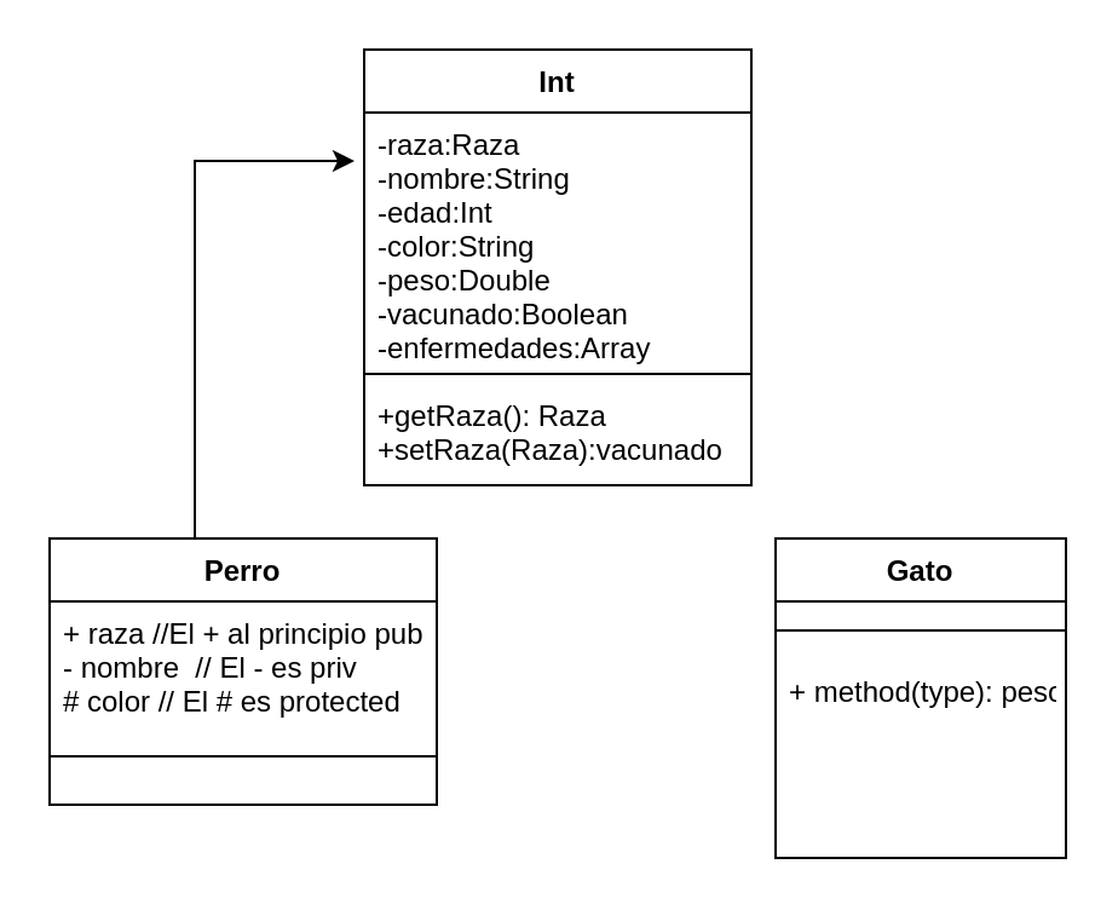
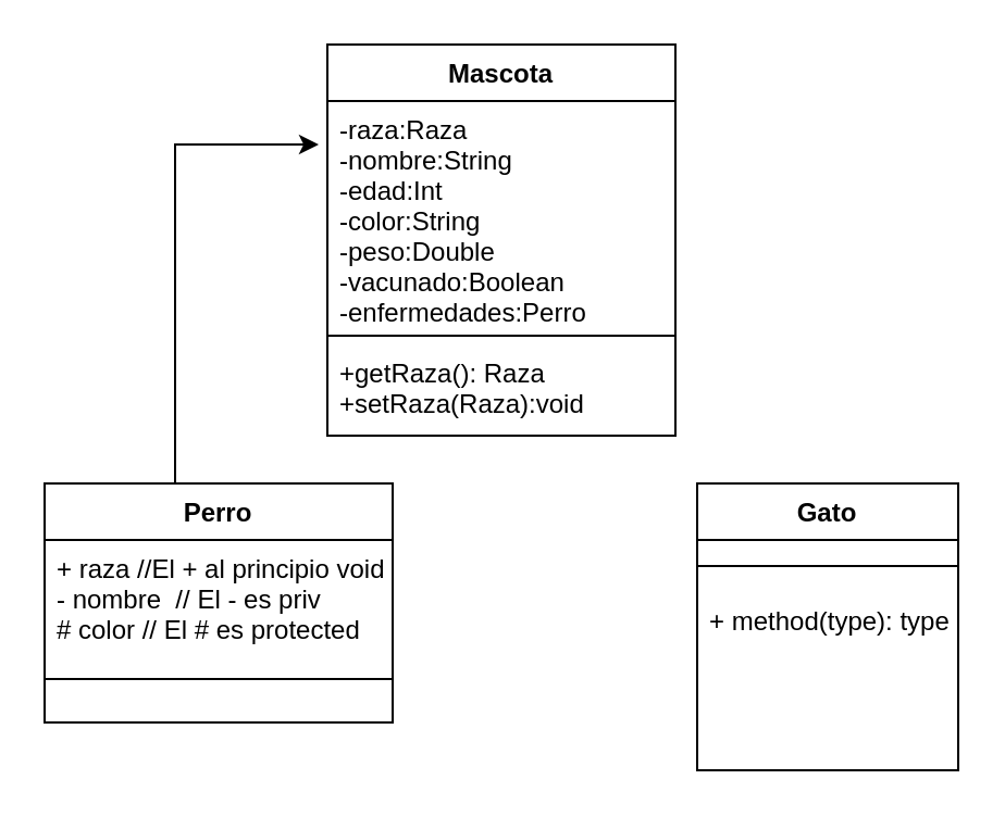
- <mxCell id="9" value="Int" style="swimlane;fontStyle=1;align=center;verticalAlign=top;childLayout=stackLayout;horizontal=1;startSize=26;horizontalStack=0;resizeParent=1;resizeParentMax=0;resizeLast=0;collapsible=1;marginBottom=0;" parent="1" vertex="1"><mxGeometry x="150" y="20" width="160" height="180" as="geometry" /></mxCell>
+ <mxCell id="9" value="Mascota" style="swimlane;fontStyle=1;align=center;verticalAlign=top;childLayout=stackLayout;horizontal=1;startSize=26;horizontalStack=0;resizeParent=1;resizeParentMax=0;resizeLast=0;collapsible=1;marginBottom=0;" parent="1" vertex="1"><mxGeometry x="150" y="20" width="160" height="180" as="geometry" /></mxCell>
- <mxCell id="10" value="-raza:Raza&#10;-nombre:String&#10;-edad:Int&#10;-color:String &#10;-peso:Double&#10;-vacunado:Boolean&#10;-enfermedades:Array" style="text;strokeColor=none;fillColor=none;align=left;verticalAlign=top;spacingLeft=4;spacingRight=4;overflow=hidden;rotatable=0;points=[[0,0.5],[1,0.5]];portConstraint=eastwest;" parent="9" vertex="1"><mxGeometry y="26" width="160" height="104" as="geometry" /></mxCell>
+ <mxCell id="10" value="-raza:Raza&#10;-nombre:String&#10;-edad:Int&#10;-color:String &#10;-peso:Double&#10;-vacunado:Boolean&#10;-enfermedades:Perro" style="text;strokeColor=none;fillColor=none;align=left;verticalAlign=top;spacingLeft=4;spacingRight=4;overflow=hidden;rotatable=0;points=[[0,0.5],[1,0.5]];portConstraint=eastwest;" parent="9" vertex="1"><mxGeometry y="26" width="160" height="104" as="geometry" /></mxCell>
- <mxCell id="12" value="+getRaza(): Raza &#10;+setRaza(Raza):vacunado" style="text;strokeColor=none;fillColor=none;align=left;verticalAlign=top;spacingLeft=4;spacingRight=4;overflow=hidden;rotatable=0;points=[[0,0.5],[1,0.5]];portConstraint=eastwest;" parent="9" vertex="1"><mxGeometry y="138" width="160" height="42" as="geometry" /></mxCell>
+ <mxCell id="12" value="+getRaza(): Raza &#10;+setRaza(Raza):void" style="text;strokeColor=none;fillColor=none;align=left;verticalAlign=top;spacingLeft=4;spacingRight=4;overflow=hidden;rotatable=0;points=[[0,0.5],[1,0.5]];portConstraint=eastwest;" parent="9" vertex="1"><mxGeometry y="138" width="160" height="42" as="geometry" /></mxCell>
- <mxCell id="4" value="+ raza //El + al principio pub&#10;- nombre  // El - es priv&#10;# color // El # es protected" style="text;strokeColor=none;fillColor=none;align=left;verticalAlign=top;spacingLeft=4;spacingRight=4;overflow=hidden;rotatable=0;points=[[0,0.5],[1,0.5]];portConstraint=eastwest;" parent="3" vertex="1"><mxGeometry y="26" width="160" height="44" as="geometry" /></mxCell>
+ <mxCell id="4" value="+ raza //El + al principio void&#10;- nombre  // El - es priv&#10;# color // El # es protected" style="text;strokeColor=none;fillColor=none;align=left;verticalAlign=top;spacingLeft=4;spacingRight=4;overflow=hidden;rotatable=0;points=[[0,0.5],[1,0.5]];portConstraint=eastwest;" parent="3" vertex="1"><mxGeometry y="26" width="160" height="44" as="geometry" /></mxCell>
- <mxCell id="8" value="+ method(type): peso" style="text;strokeColor=none;fillColor=none;align=left;verticalAlign=top;spacingLeft=4;spacingRight=4;overflow=hidden;rotatable=0;points=[[0,0.5],[1,0.5]];portConstraint=eastwest;" parent="6" vertex="1"><mxGeometry y="50" width="120" height="82" as="geometry" /></mxCell>
+ <mxCell id="8" value="+ method(type): type" style="text;strokeColor=none;fillColor=none;align=left;verticalAlign=top;spacingLeft=4;spacingRight=4;overflow=hidden;rotatable=0;points=[[0,0.5],[1,0.5]];portConstraint=eastwest;" parent="6" vertex="1"><mxGeometry y="50" width="120" height="82" as="geometry" /></mxCell>
